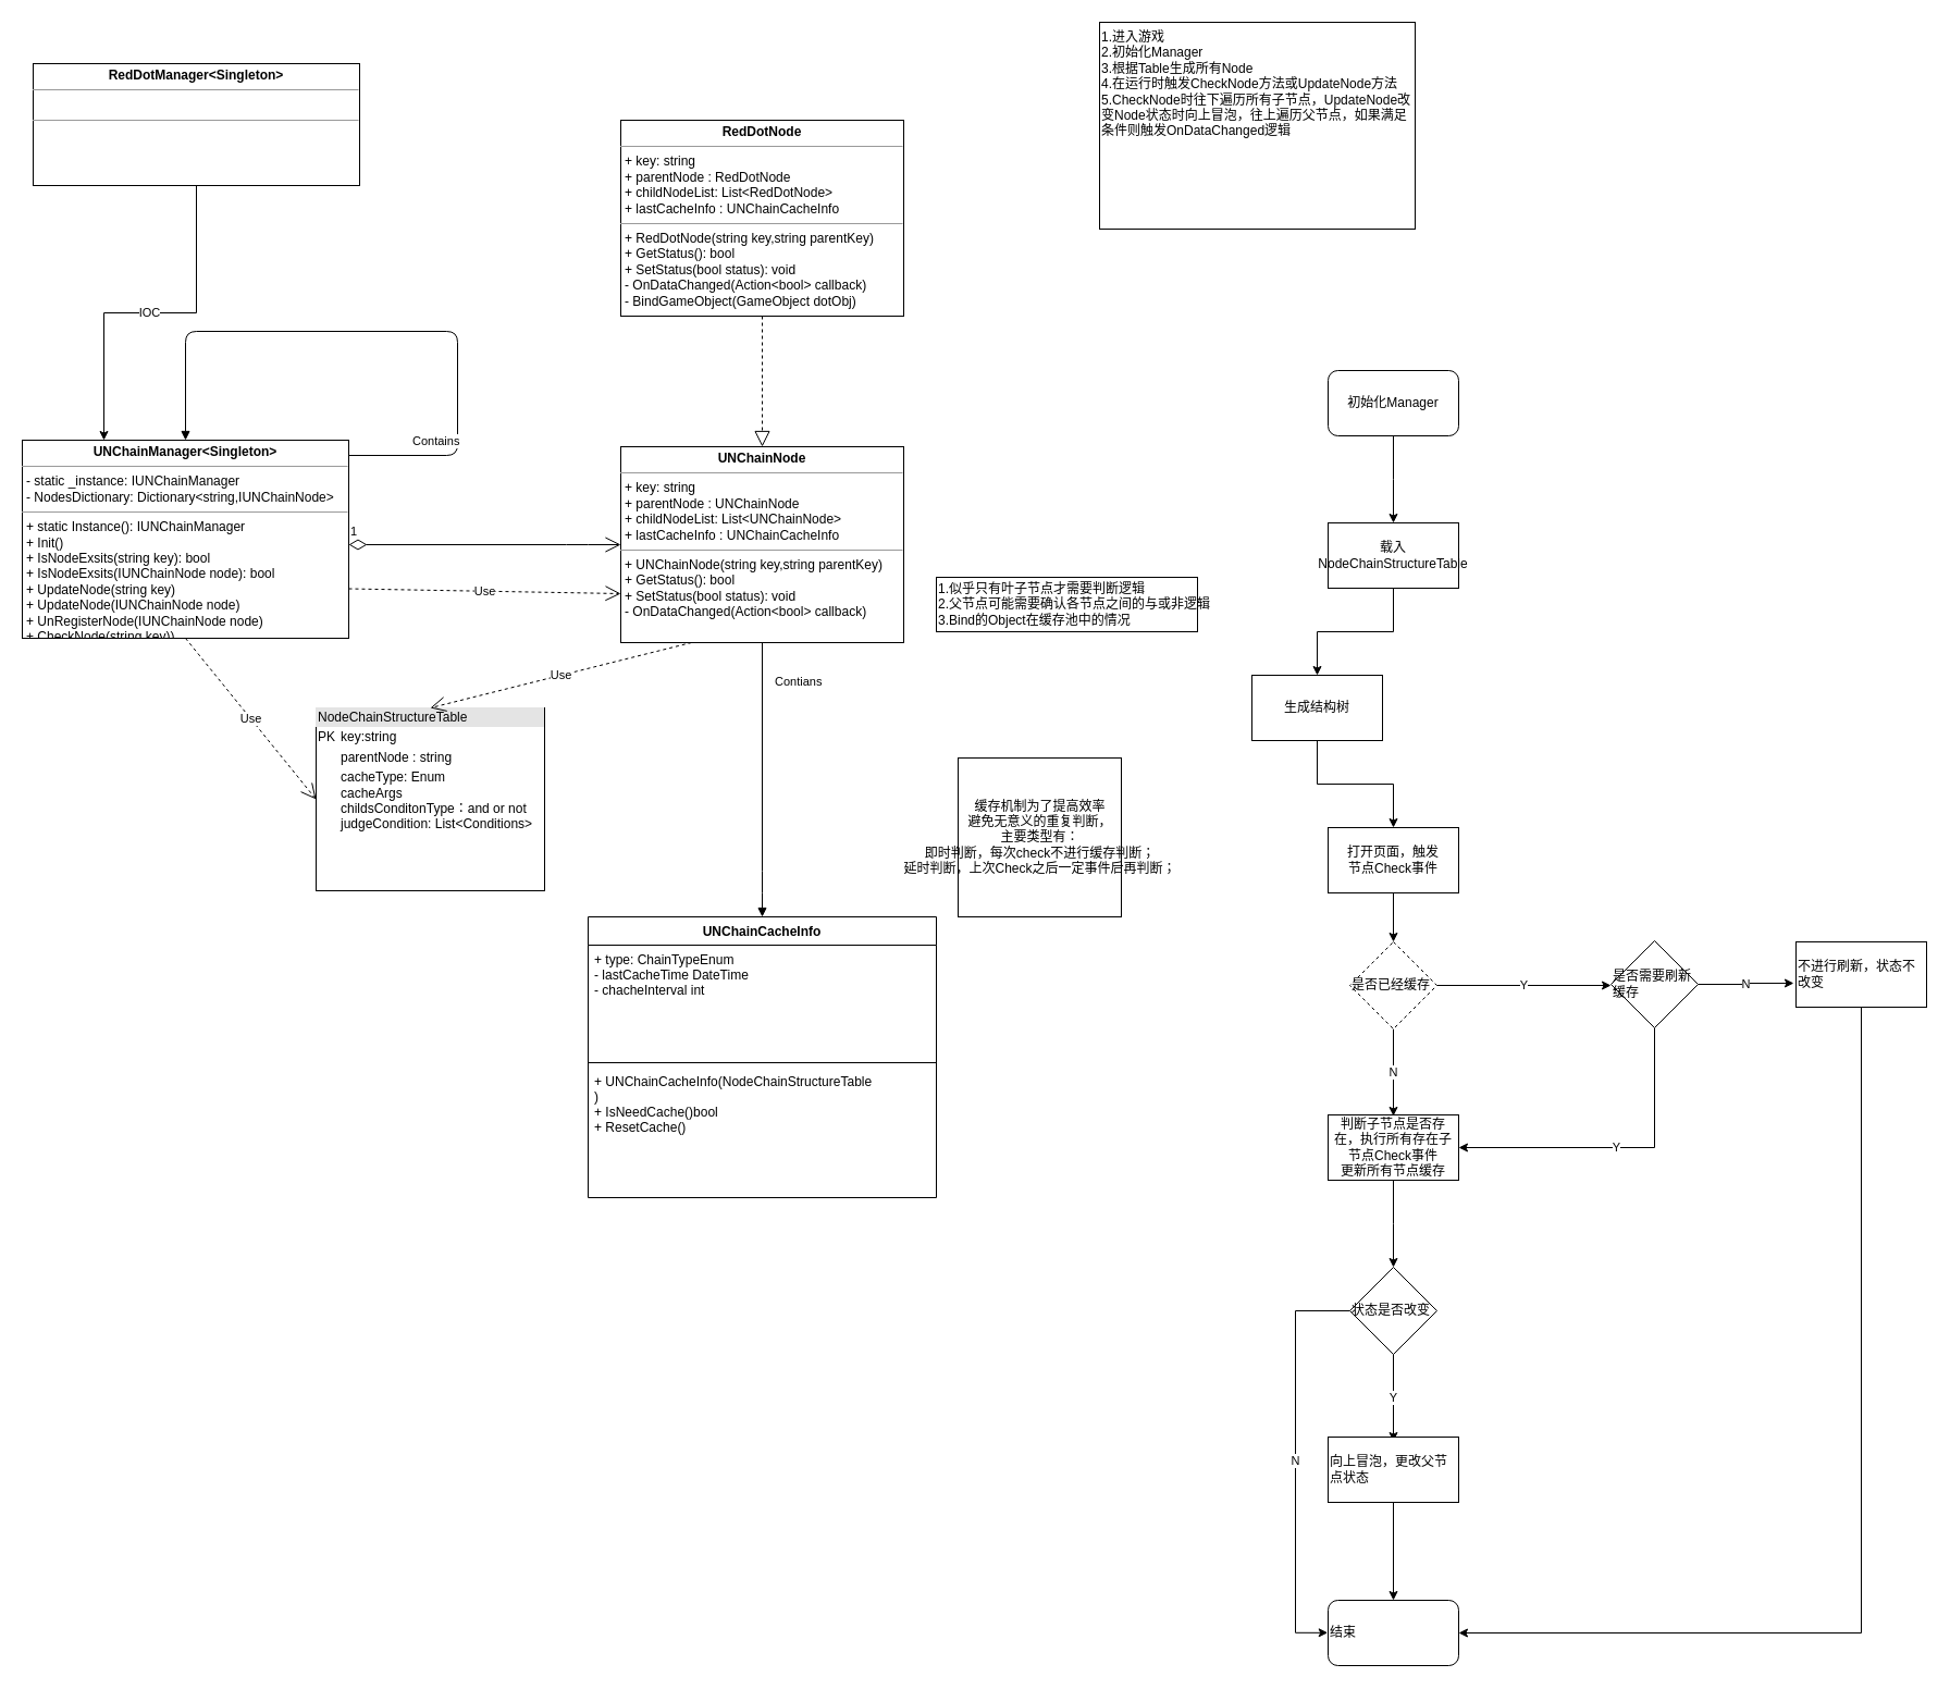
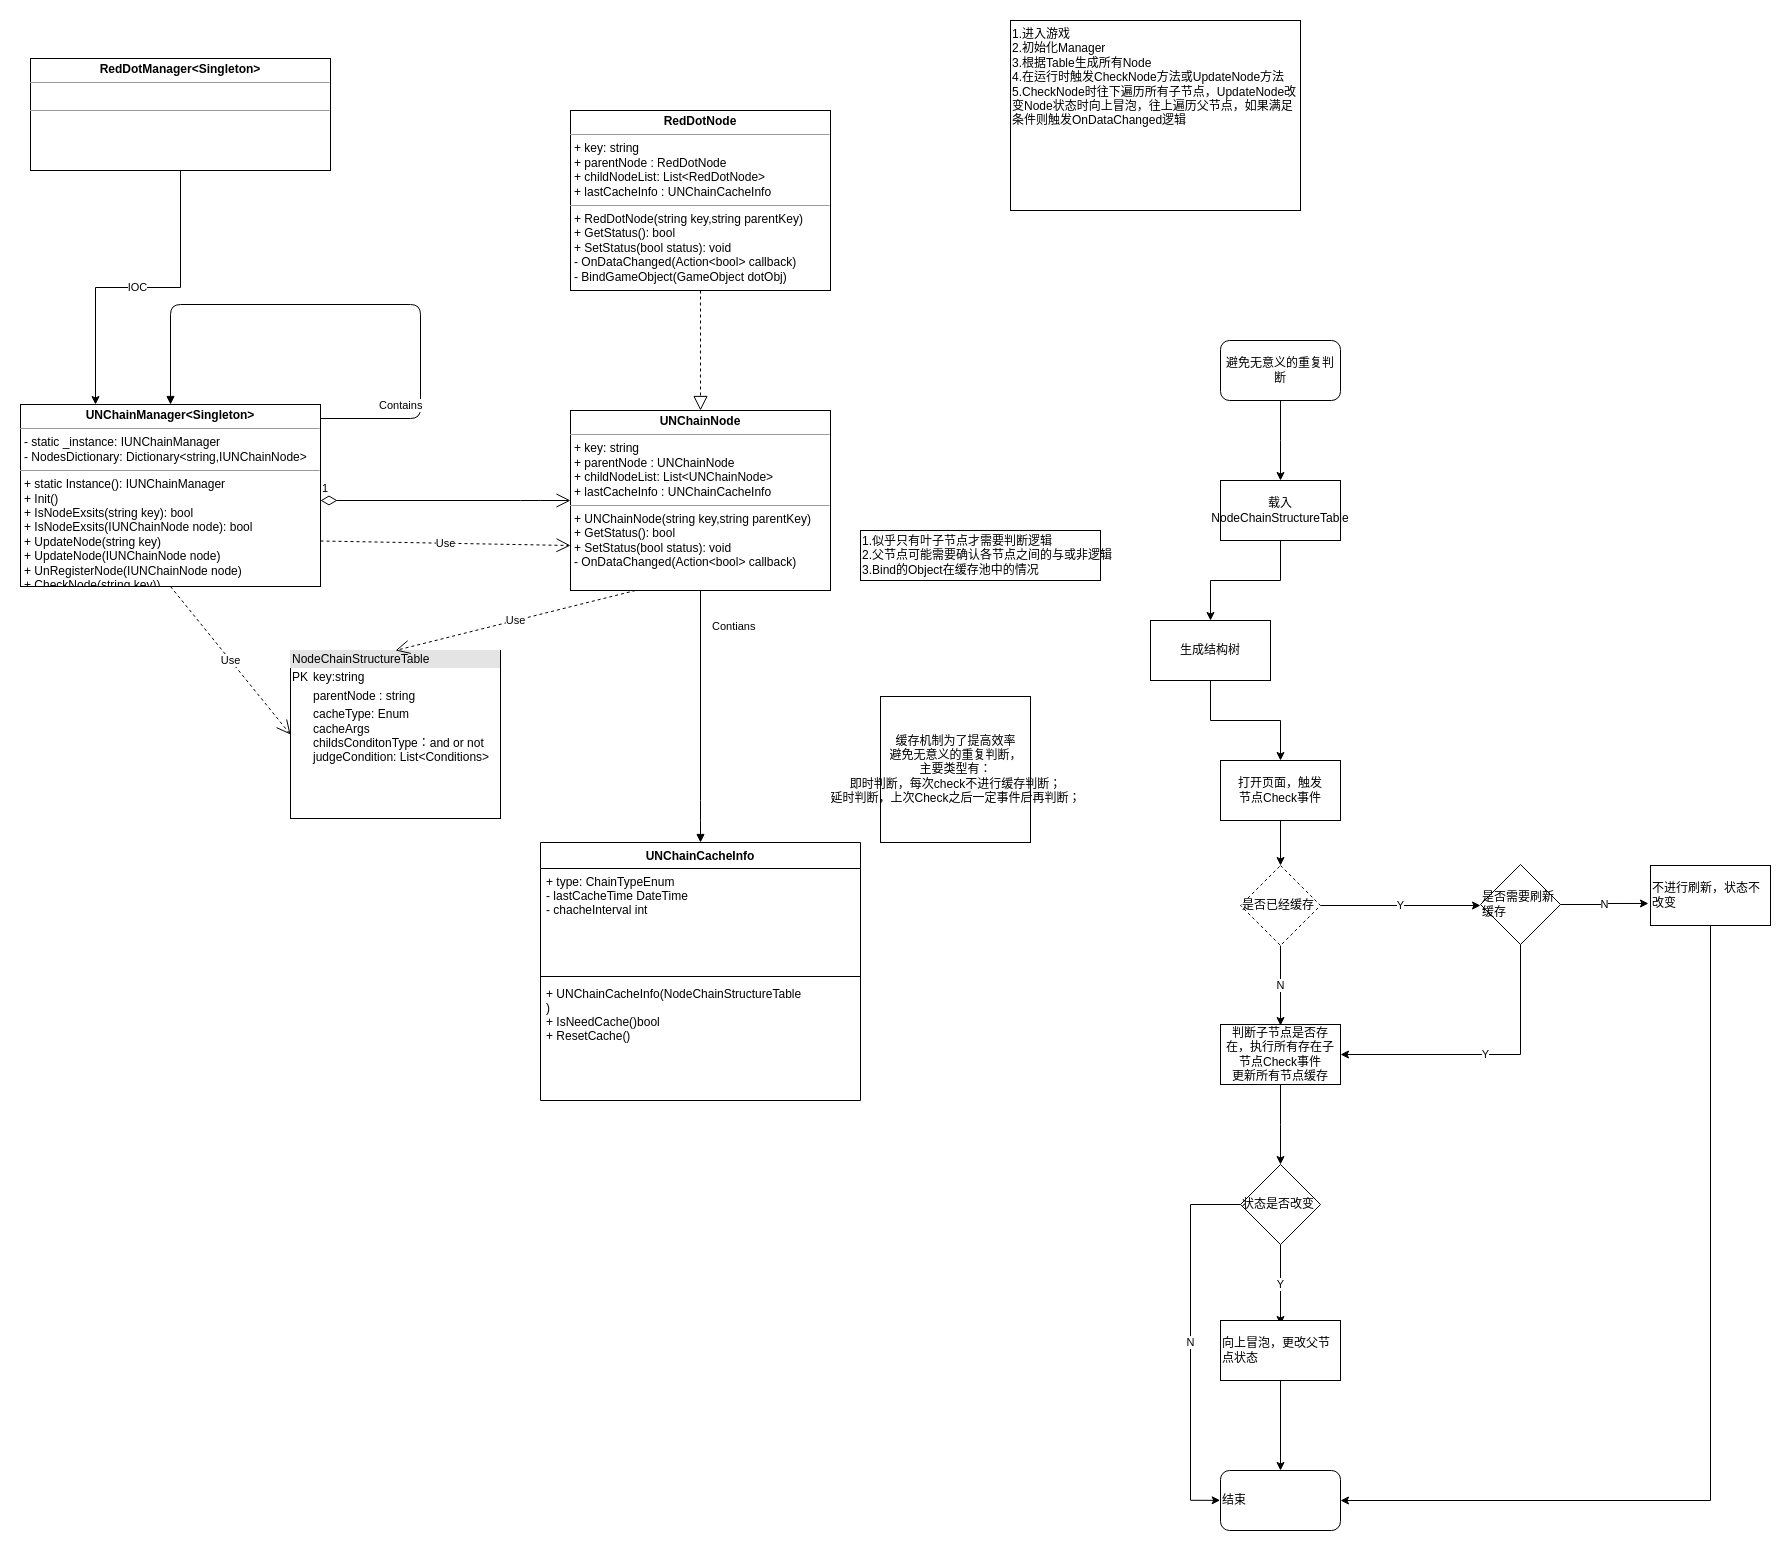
- <mxCell id="16" value="初始化Manager" style="rounded=1;whiteSpace=wrap;html=1;" parent="1" vertex="1"><mxGeometry x="1220" y="340" width="120" height="60" as="geometry" /></mxCell>
+ <mxCell id="16" value="避免无意义的重复判断" style="rounded=1;whiteSpace=wrap;html=1;" parent="1" vertex="1"><mxGeometry x="1220" y="340" width="120" height="60" as="geometry" /></mxCell>
